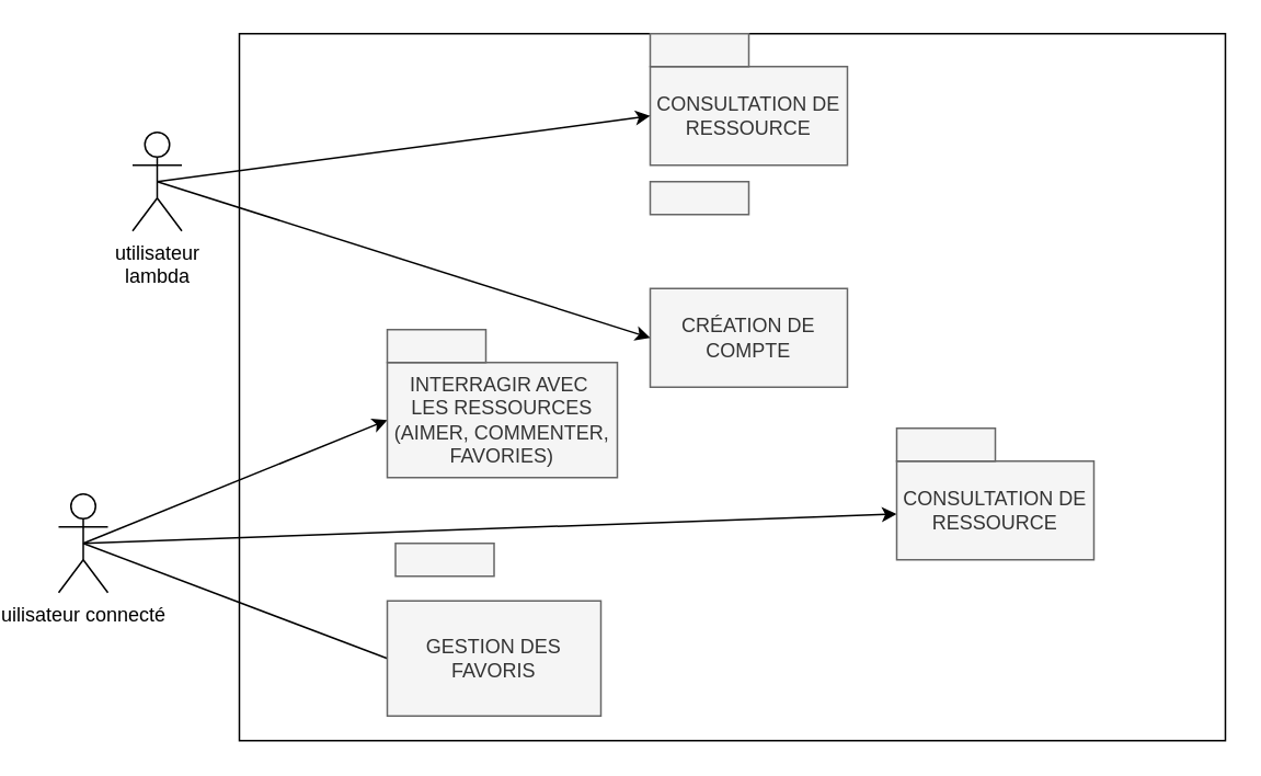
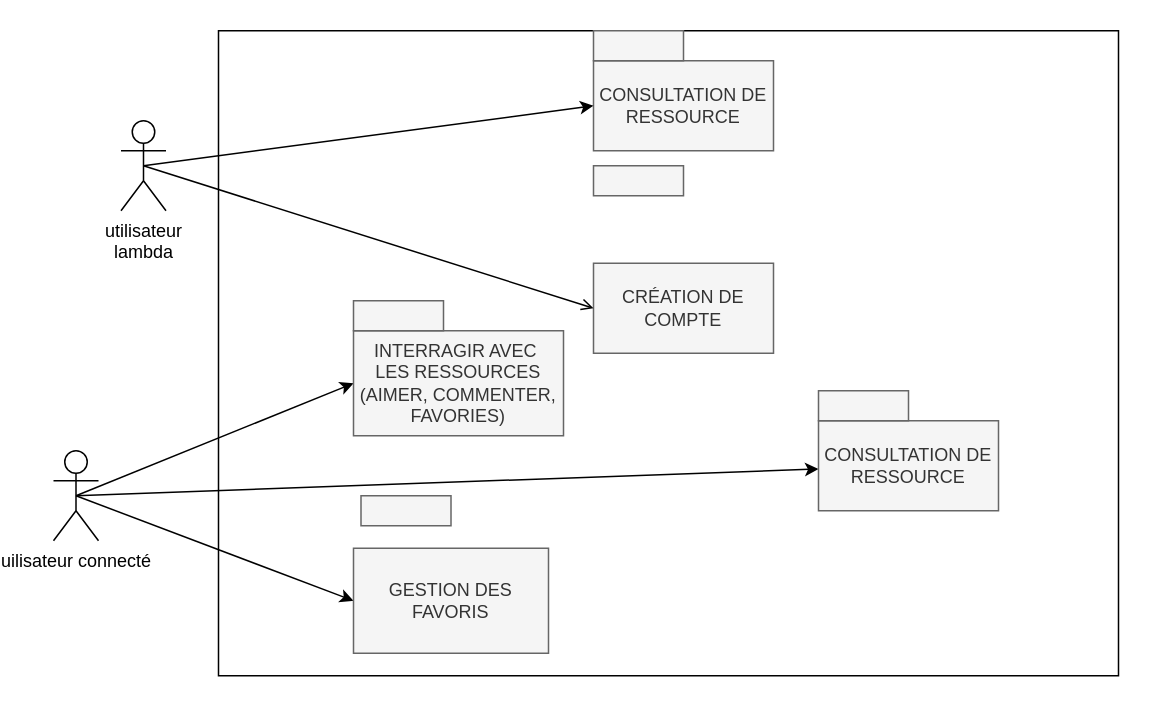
- <mxCell id="12" style="rounded=0;orthogonalLoop=1;jettySize=auto;html=1;exitX=0.5;exitY=0.5;exitDx=0;exitDy=0;exitPerimeter=0;entryX=0;entryY=0.5;entryDx=0;entryDy=0;" edge="1" parent="1" source="2" target="11"><mxGeometry relative="1" as="geometry" /></mxCell>
+ <mxCell id="12" style="rounded=0;orthogonalLoop=1;jettySize=auto;html=1;exitX=0.5;exitY=0.5;exitDx=0;exitDy=0;exitPerimeter=0;entryX=0;entryY=0.5;entryDx=0;entryDy=0;endArrow=open;" edge="1" parent="1" source="2" target="11"><mxGeometry relative="1" as="geometry" /></mxCell>
- <mxCell id="6" style="rounded=0;orthogonalLoop=1;jettySize=auto;html=1;exitX=0.5;exitY=0.5;exitDx=0;exitDy=0;exitPerimeter=0;entryX=0;entryY=0.5;entryDx=0;entryDy=0;endArrow=none;" edge="1" parent="1" source="7" target="18"><mxGeometry relative="1" as="geometry" /></mxCell>
+ <mxCell id="6" style="rounded=0;orthogonalLoop=1;jettySize=auto;html=1;exitX=0.5;exitY=0.5;exitDx=0;exitDy=0;exitPerimeter=0;entryX=0;entryY=0.5;entryDx=0;entryDy=0;" edge="1" parent="1" source="7" target="18"><mxGeometry relative="1" as="geometry" /></mxCell>
